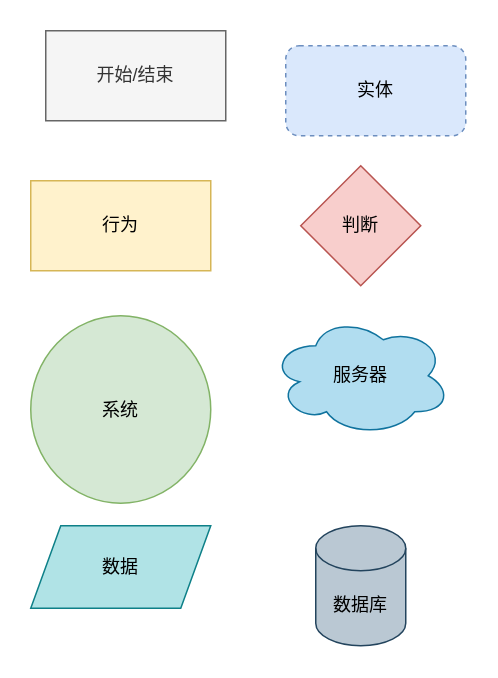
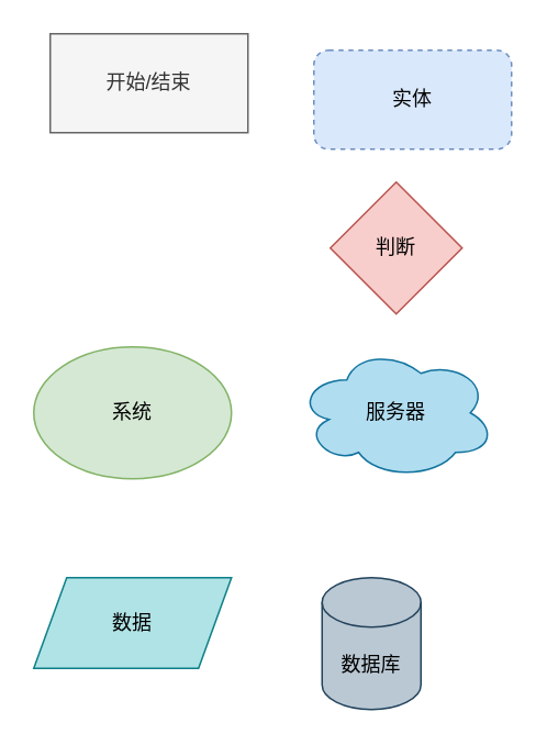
- <mxCell id="3" value="行为" style="rounded=0;whiteSpace=wrap;html=1;fillColor=#fff2cc;strokeColor=#d6b656;" vertex="1" parent="1"><mxGeometry x="20" y="120" width="120" height="60" as="geometry" /></mxCell>
- <mxCell id="4" value="系统" style="ellipse;whiteSpace=wrap;html=1;fillColor=#d5e8d4;strokeColor=#82b366;" vertex="1" parent="1"><mxGeometry x="20" y="210" width="120" height="125" as="geometry" /></mxCell>
+ <mxCell id="4" value="系统" style="ellipse;whiteSpace=wrap;html=1;fillColor=#d5e8d4;strokeColor=#82b366;" vertex="1" parent="1"><mxGeometry x="20" y="210" width="120" height="80" as="geometry" /></mxCell>
- <mxCell id="8" value="数据库" style="shape=cylinder3;whiteSpace=wrap;html=1;boundedLbl=1;backgroundOutline=1;size=15;fillColor=#bac8d3;strokeColor=#23445d;" vertex="1" parent="1"><mxGeometry x="210" y="350" width="60" height="80" as="geometry" /></mxCell>
+ <mxCell id="8" value="数据库" style="shape=cylinder3;whiteSpace=wrap;html=1;boundedLbl=1;backgroundOutline=1;size=15;fillColor=#bac8d3;strokeColor=#23445d;" vertex="1" parent="1"><mxGeometry x="195" y="350" width="60" height="80" as="geometry" /></mxCell>
